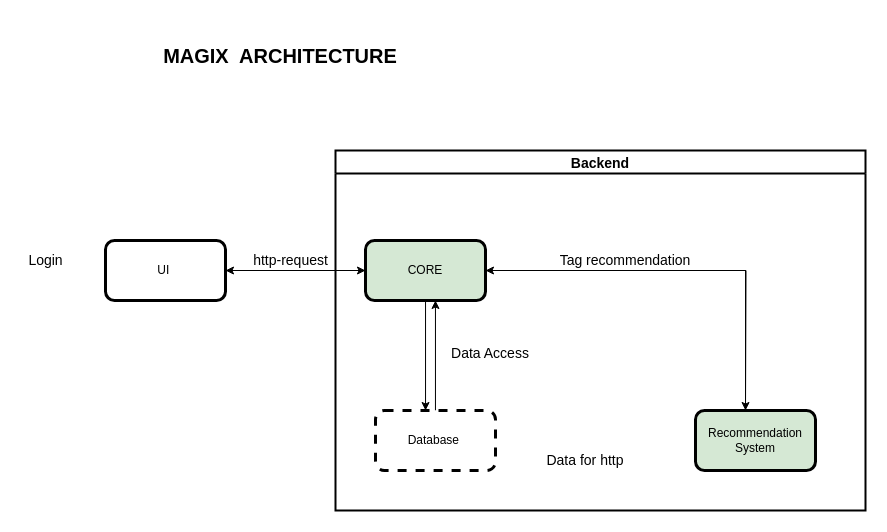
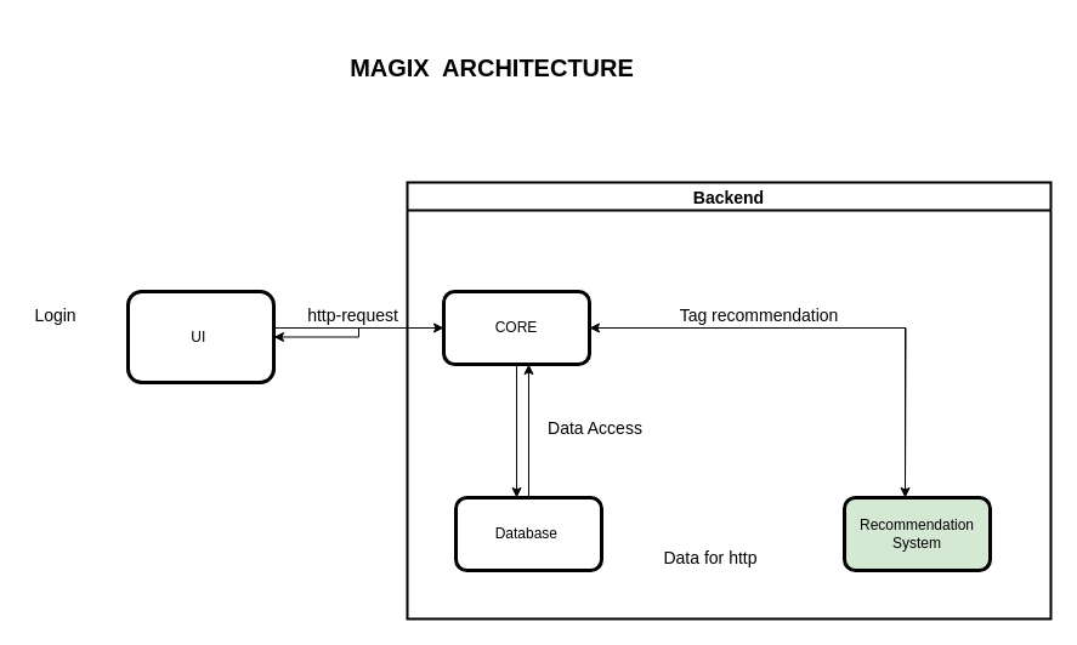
- <mxCell id="12" value="&lt;b style=&quot;font-size: 20px;&quot;&gt;MAGIX&amp;nbsp; ARCHITECTURE&lt;/b&gt;" style="text;html=1;strokeColor=none;fillColor=none;align=center;verticalAlign=middle;whiteSpace=wrap;rounded=0;fontSize=20;" vertex="1" parent="1"><mxGeometry x="140" y="20" width="280" height="70" as="geometry" /></mxCell>
+ <mxCell id="12" value="&lt;b style=&quot;font-size: 20px;&quot;&gt;MAGIX&amp;nbsp; ARCHITECTURE&lt;/b&gt;" style="text;html=1;strokeColor=none;fillColor=none;align=center;verticalAlign=middle;whiteSpace=wrap;rounded=0;fontSize=20;" vertex="1" parent="1"><mxGeometry x="265" y="20" width="280" height="70" as="geometry" /></mxCell>
- <mxCell id="3" value="UI&amp;nbsp;" style="rounded=1;whiteSpace=wrap;html=1;strokeWidth=3;" vertex="1" parent="1"><mxGeometry x="105" y="240" width="120" height="60" as="geometry" /></mxCell>
+ <mxCell id="3" value="UI&amp;nbsp;" style="rounded=1;whiteSpace=wrap;html=1;strokeWidth=3;" vertex="1" parent="1"><mxGeometry x="105" y="240" width="120" height="75" as="geometry" /></mxCell>
- <mxCell id="7" value="CORE" style="rounded=1;whiteSpace=wrap;html=1;labelBorderColor=none;strokeWidth=3;fillColor=#d5e8d4;" vertex="1" parent="1"><mxGeometry x="365" y="240" width="120" height="60" as="geometry" /></mxCell>
+ <mxCell id="7" value="CORE" style="rounded=1;whiteSpace=wrap;html=1;labelBorderColor=none;strokeWidth=3;" vertex="1" parent="1"><mxGeometry x="365" y="240" width="120" height="60" as="geometry" /></mxCell>
- <mxCell id="9" value="Database&amp;nbsp;" style="rounded=1;whiteSpace=wrap;html=1;strokeWidth=3;dashed=1;" vertex="1" parent="1"><mxGeometry x="375" y="410" width="120" height="60" as="geometry" /></mxCell>
+ <mxCell id="9" value="Database&amp;nbsp;" style="rounded=1;whiteSpace=wrap;html=1;strokeWidth=3;" vertex="1" parent="1"><mxGeometry x="375" y="410" width="120" height="60" as="geometry" /></mxCell>
